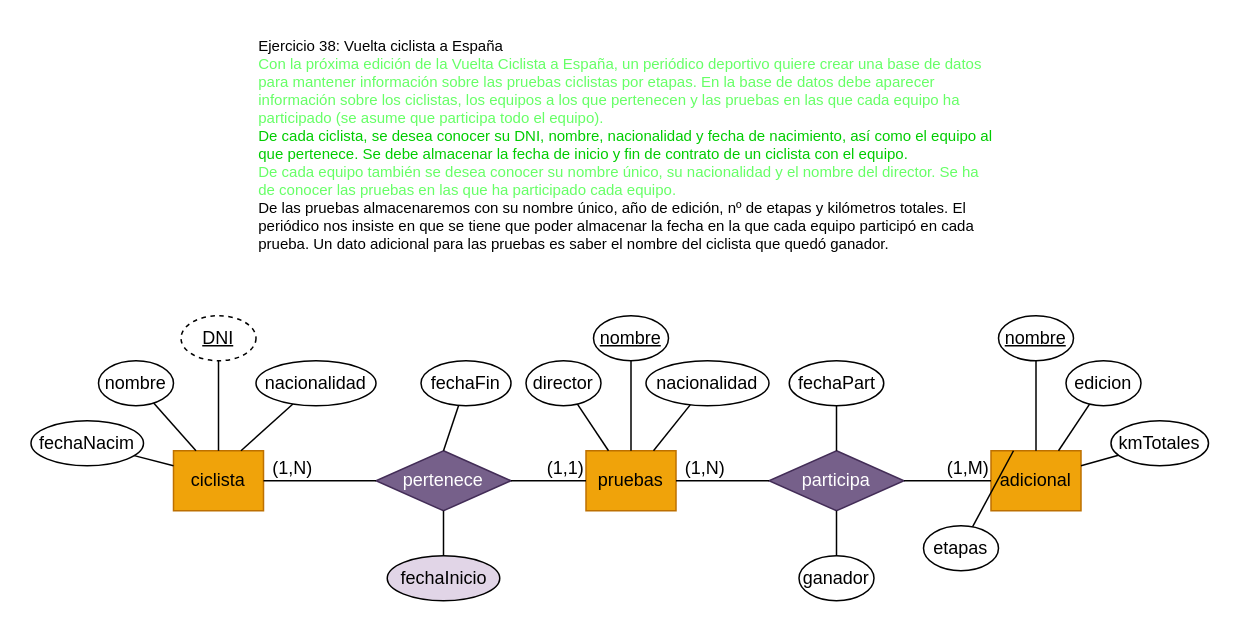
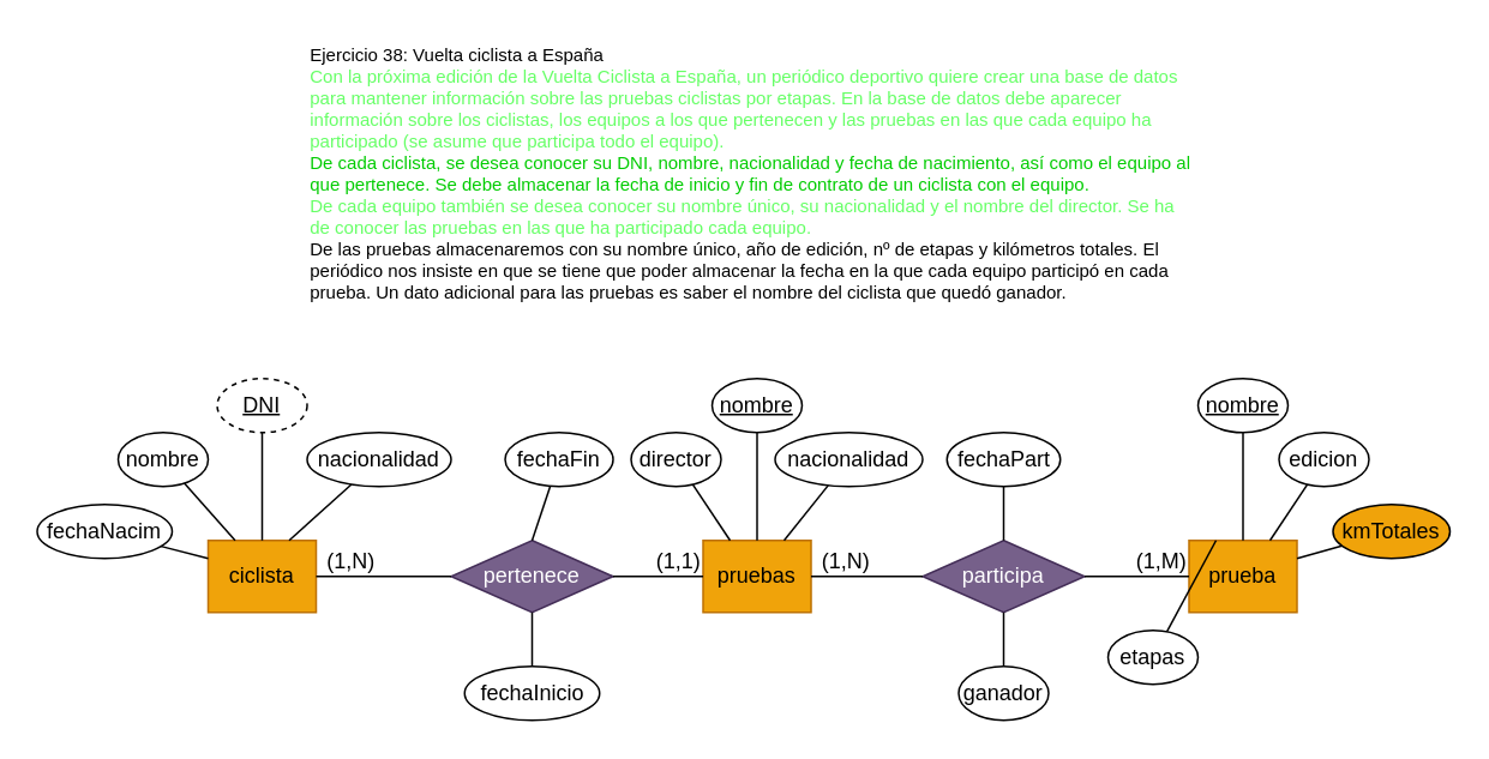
- <mxCell id="41" value="kmTotales" style="ellipse;whiteSpace=wrap;html=1;align=center;" vertex="1" parent="1"><mxGeometry x="740" y="280" width="65" height="30" as="geometry" /></mxCell>
+ <mxCell id="41" value="kmTotales" style="ellipse;whiteSpace=wrap;html=1;align=center;fillColor=#f0a30a;" vertex="1" parent="1"><mxGeometry x="740" y="280" width="65" height="30" as="geometry" /></mxCell>
- <mxCell id="5" value="adicional" style="whiteSpace=wrap;html=1;align=center;fillColor=#f0a30a;strokeColor=#BD7000;fontColor=#000000;" vertex="1" parent="1"><mxGeometry x="660" y="300" width="60" height="40" as="geometry" /></mxCell>
+ <mxCell id="5" value="prueba" style="whiteSpace=wrap;html=1;align=center;fillColor=#f0a30a;strokeColor=#BD7000;fontColor=#000000;" vertex="1" parent="1"><mxGeometry x="660" y="300" width="60" height="40" as="geometry" /></mxCell>
- <mxCell id="20" value="fechaInicio" style="ellipse;whiteSpace=wrap;html=1;align=center;fillColor=#e1d5e7;" vertex="1" parent="1"><mxGeometry x="257.5" y="370" width="75" height="30" as="geometry" /></mxCell>
+ <mxCell id="20" value="fechaInicio" style="ellipse;whiteSpace=wrap;html=1;align=center;" vertex="1" parent="1"><mxGeometry x="257.5" y="370" width="75" height="30" as="geometry" /></mxCell>
